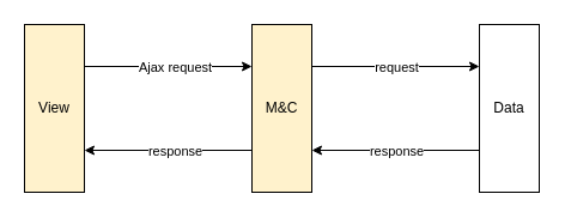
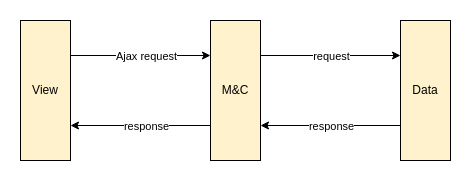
- <mxCell id="9" value="Data" style="rounded=0;whiteSpace=wrap;html=1;" parent="2" vertex="1"><mxGeometry x="380" width="50" height="140" as="geometry" /></mxCell>
+ <mxCell id="9" value="Data" style="rounded=0;whiteSpace=wrap;html=1;fillColor=#fff2cc;" parent="2" vertex="1"><mxGeometry x="380" width="50" height="140" as="geometry" /></mxCell>
